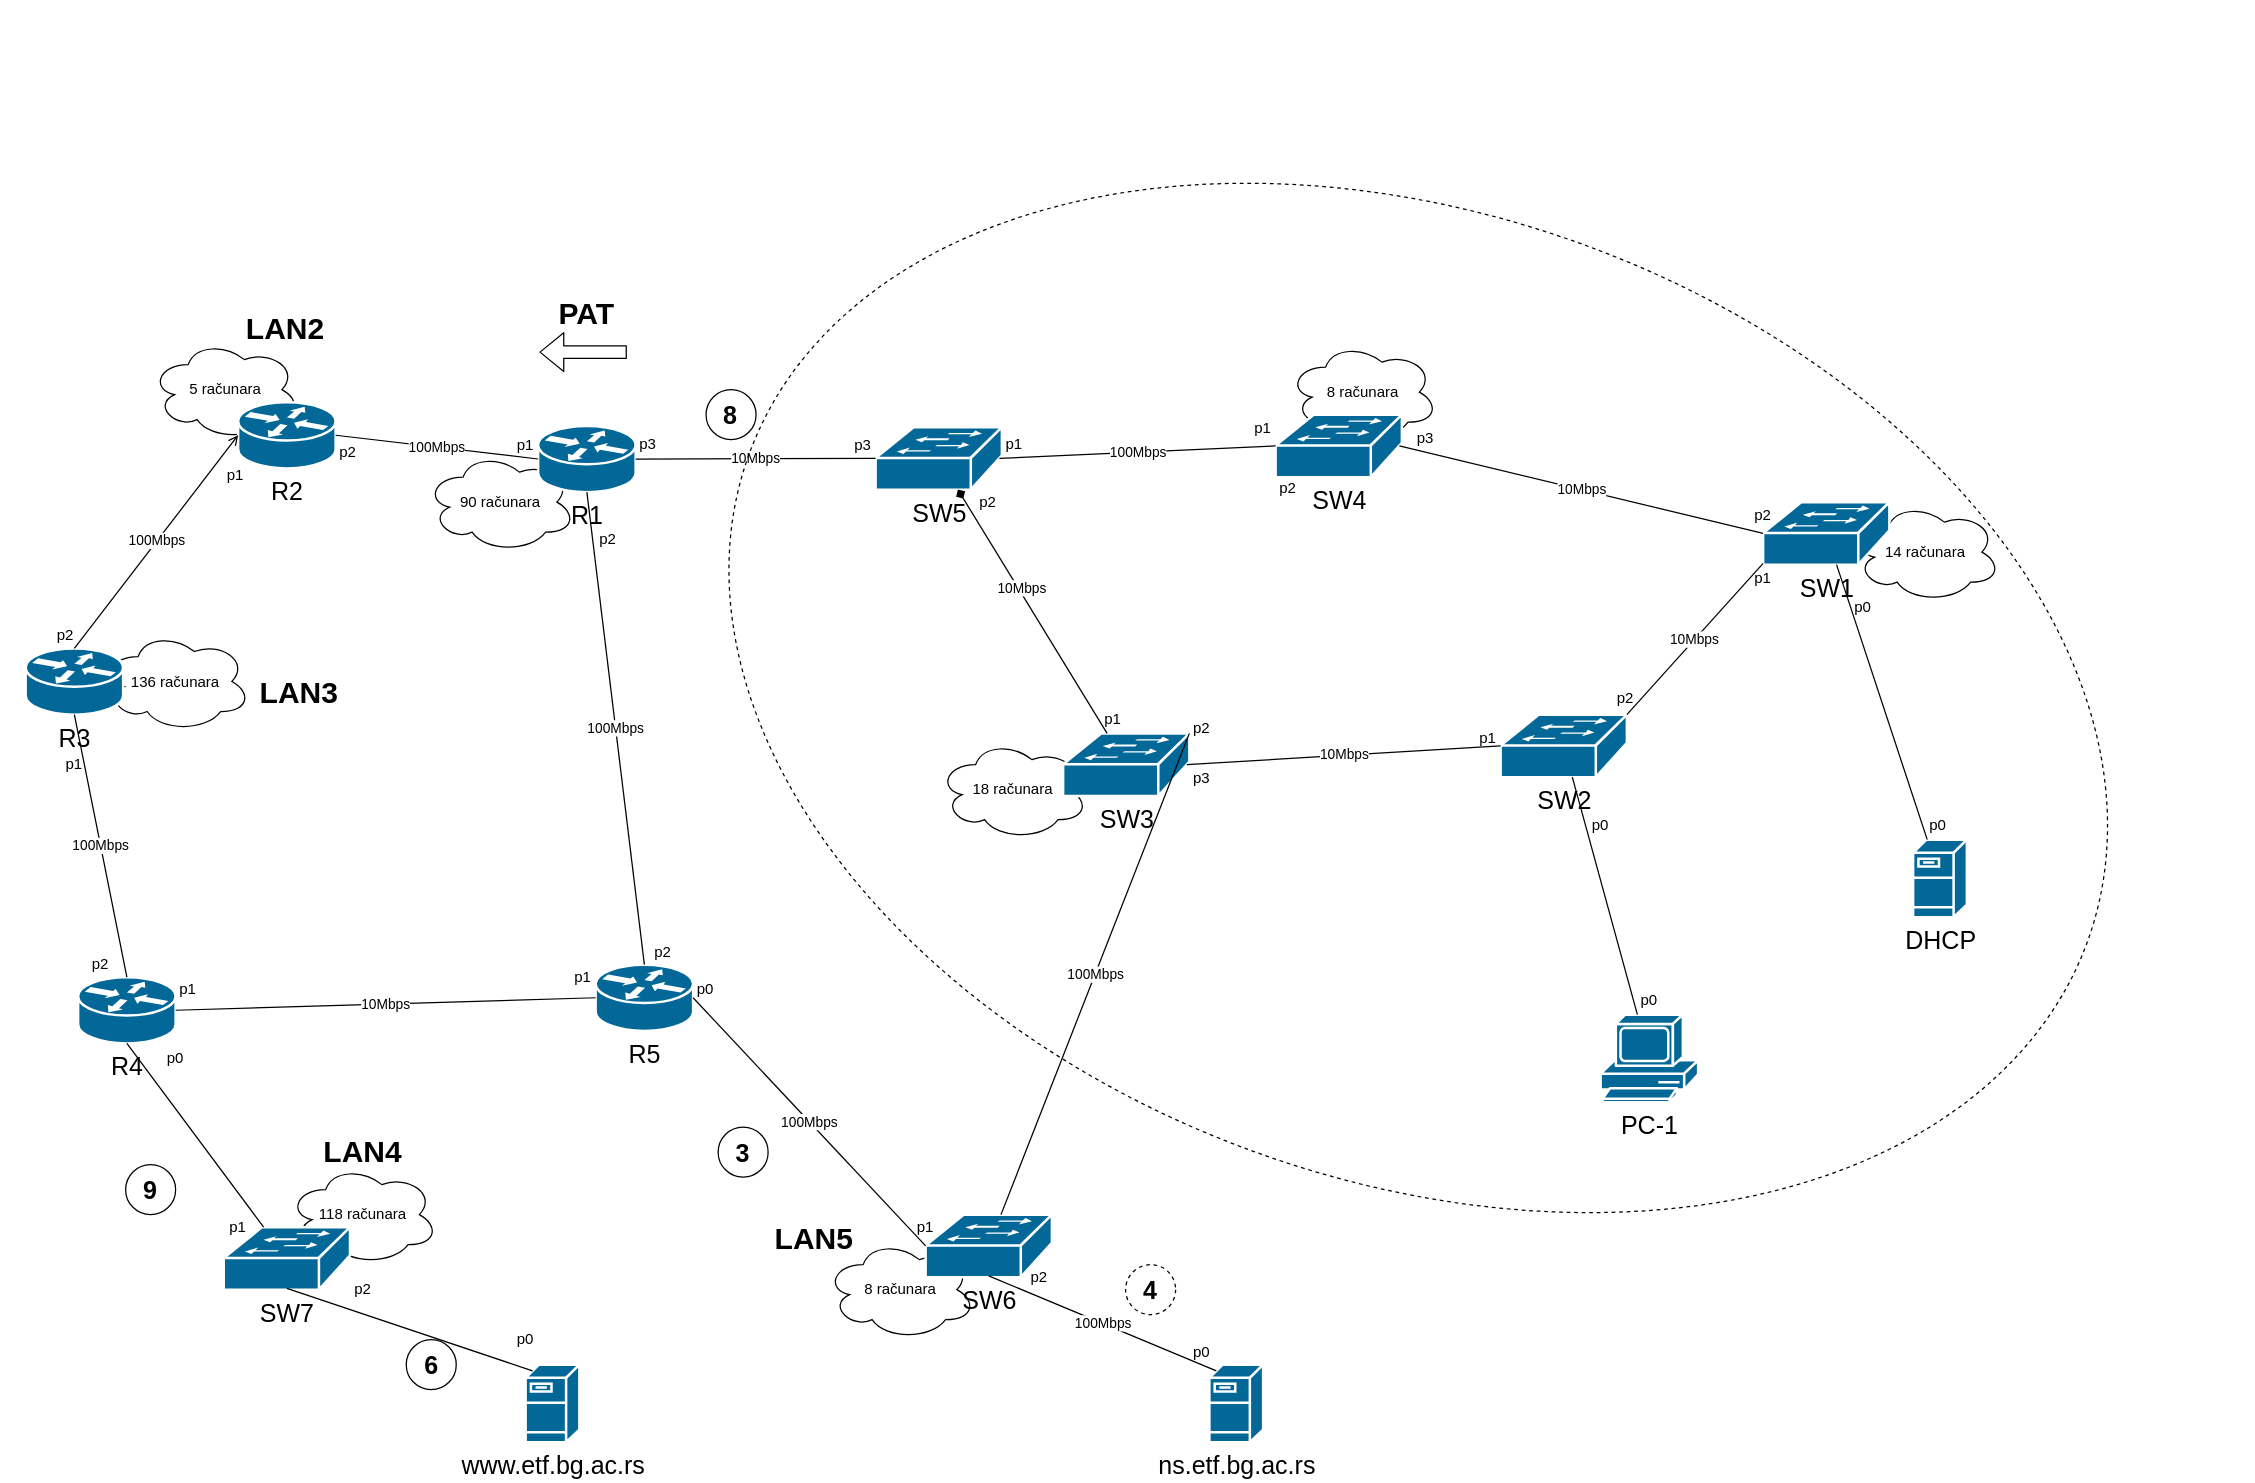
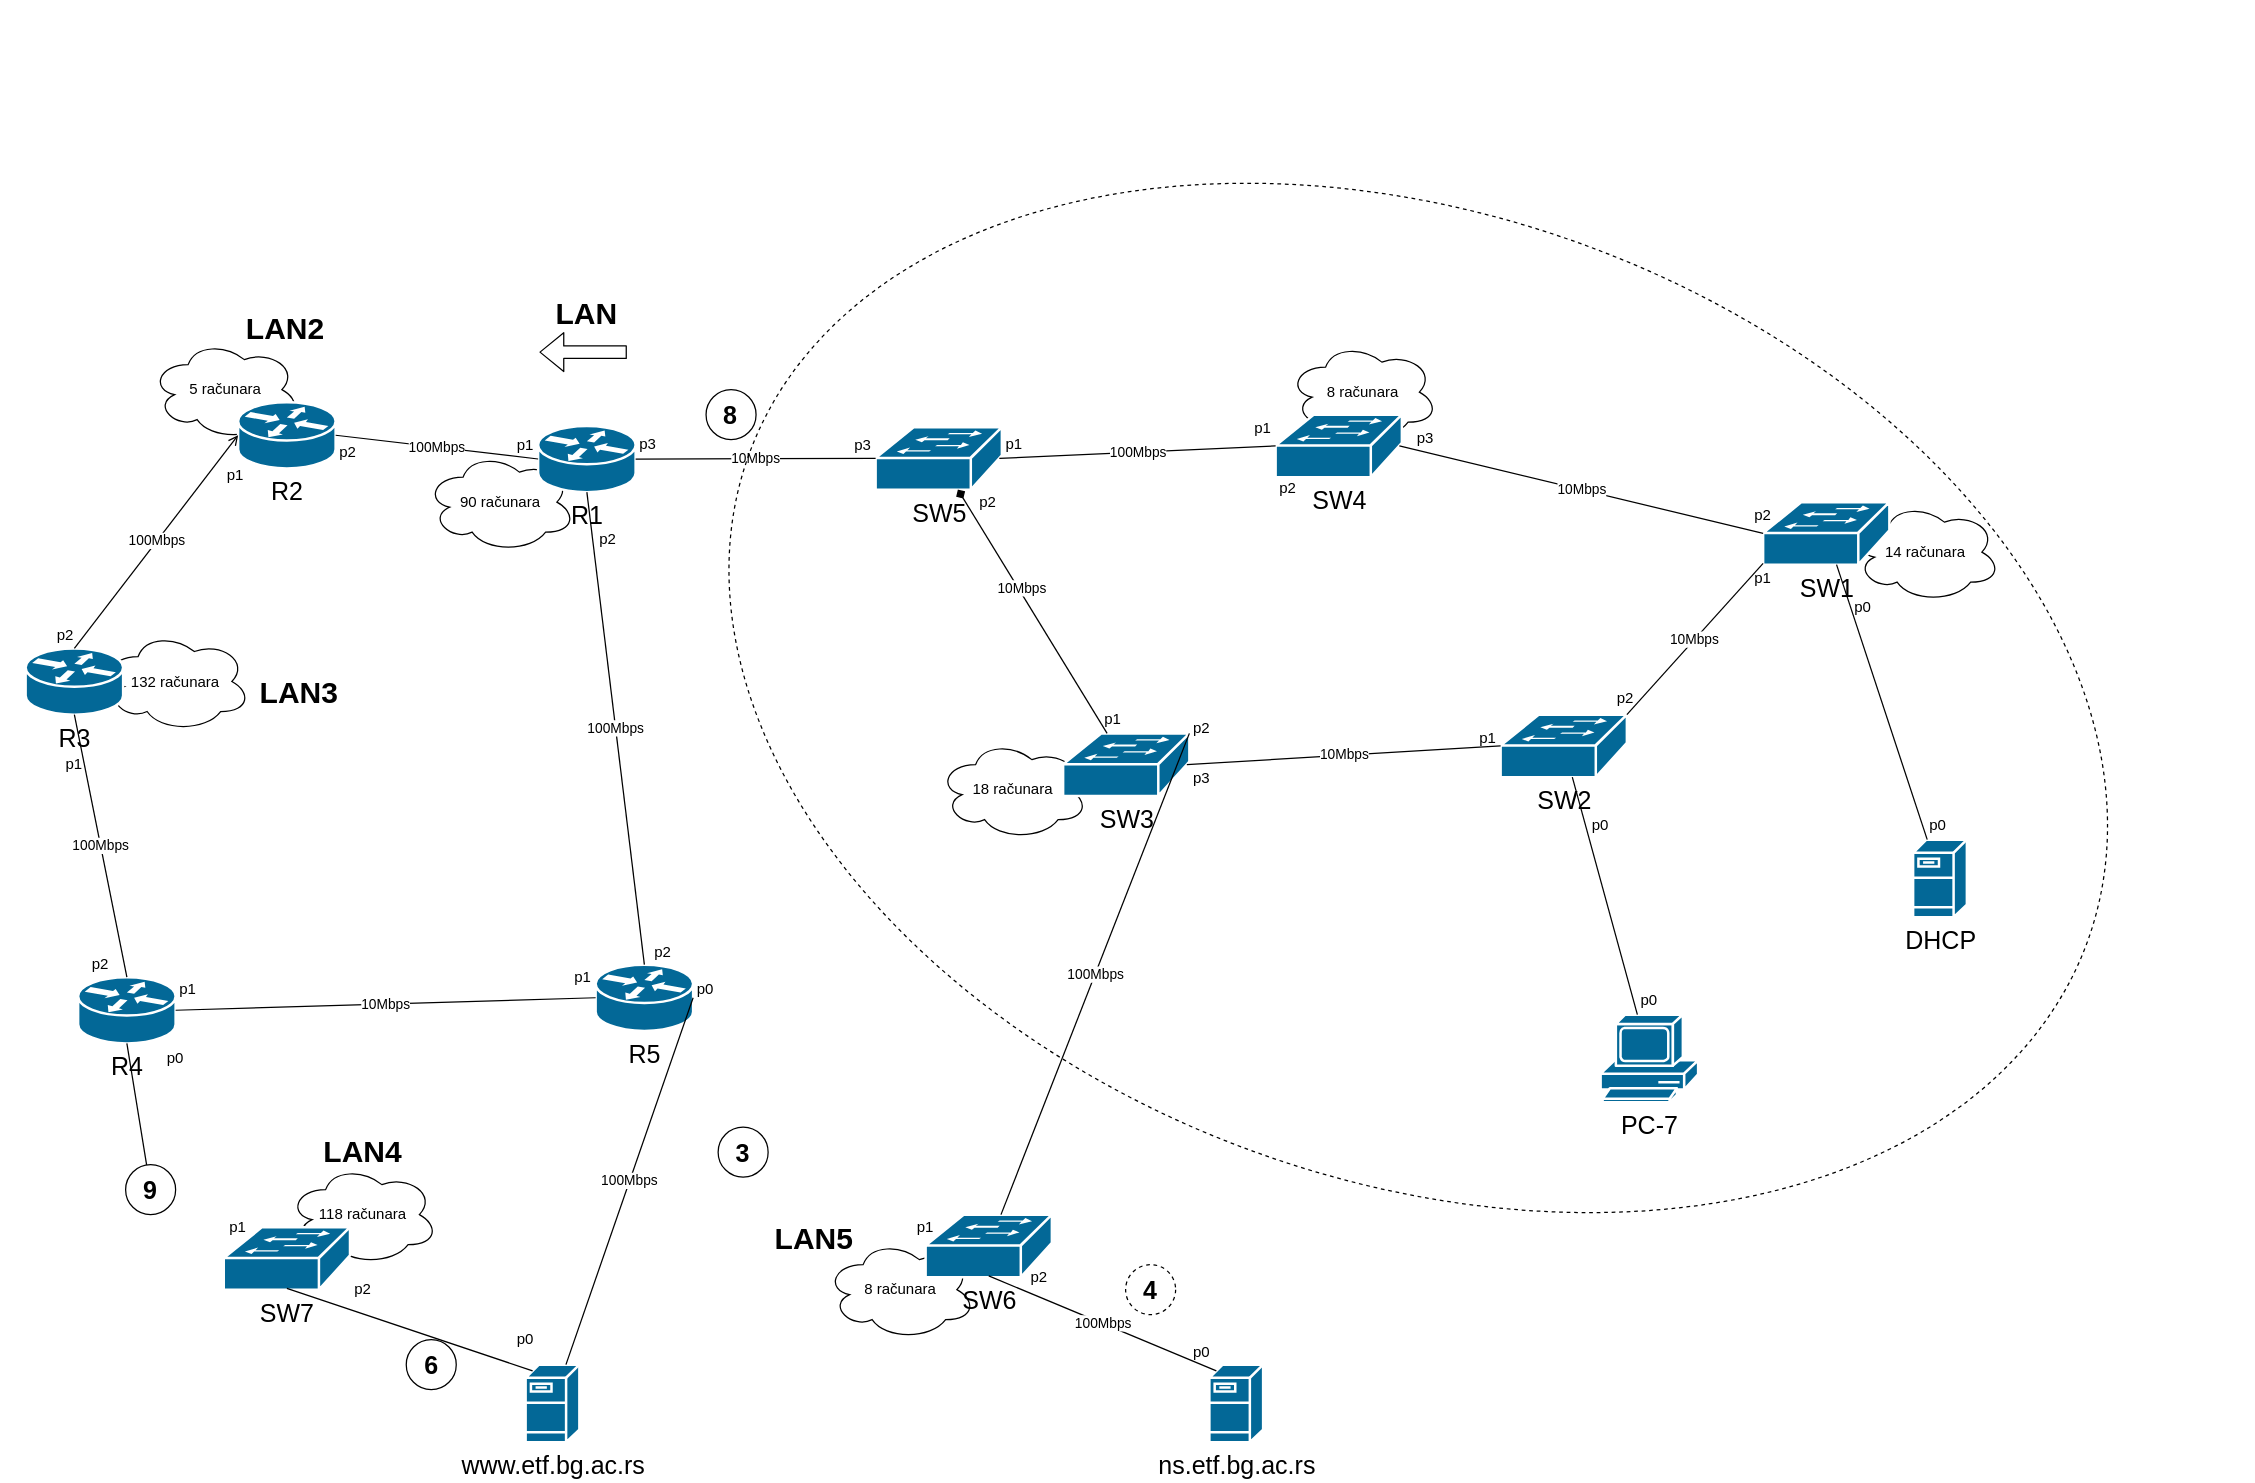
- <mxCell id="91" value="&lt;span style=&quot;font-size: 24px&quot;&gt;&lt;b&gt;PAT&lt;/b&gt;&lt;/span&gt;" style="text;html=1;strokeColor=none;fillColor=none;align=center;verticalAlign=middle;whiteSpace=wrap;rounded=0;dashed=1;" vertex="1" parent="1"><mxGeometry x="428.25" y="90" width="81.5" height="20" as="geometry" /></mxCell>
+ <mxCell id="91" value="&lt;span style=&quot;font-size: 24px&quot;&gt;&lt;b&gt;LAN&lt;/b&gt;&lt;/span&gt;" style="text;html=1;strokeColor=none;fillColor=none;align=center;verticalAlign=middle;whiteSpace=wrap;rounded=0;dashed=1;" vertex="1" parent="1"><mxGeometry x="428.25" y="90" width="81.5" height="20" as="geometry" /></mxCell>
- <mxCell id="4" value="136 računara" style="ellipse;shape=cloud;whiteSpace=wrap;html=1;fillColor=none;" vertex="1" parent="1"><mxGeometry x="80" y="353.5" width="120" height="80" as="geometry" /></mxCell>
+ <mxCell id="4" value="132 računara" style="ellipse;shape=cloud;whiteSpace=wrap;html=1;fillColor=none;" vertex="1" parent="1"><mxGeometry x="80" y="353.5" width="120" height="80" as="geometry" /></mxCell>
- <mxCell id="16" value="&lt;font style=&quot;font-size: 20px&quot;&gt;PC-1&lt;/font&gt;" style="shape=mxgraph.cisco.computers_and_peripherals.pc;html=1;pointerEvents=1;dashed=0;fillColor=#036897;strokeColor=#ffffff;strokeWidth=2;verticalLabelPosition=bottom;verticalAlign=top;align=center;outlineConnect=0;" vertex="1" parent="1"><mxGeometry x="1280" y="660" width="78" height="70" as="geometry" /></mxCell>
+ <mxCell id="16" value="&lt;font style=&quot;font-size: 20px&quot;&gt;PC-7&lt;/font&gt;" style="shape=mxgraph.cisco.computers_and_peripherals.pc;html=1;pointerEvents=1;dashed=0;fillColor=#036897;strokeColor=#ffffff;strokeWidth=2;verticalLabelPosition=bottom;verticalAlign=top;align=center;outlineConnect=0;" vertex="1" parent="1"><mxGeometry x="1280" y="660" width="78" height="70" as="geometry" /></mxCell>
- <mxCell id="41" value="100Mbps" style="endArrow=none;html=1;exitX=1;exitY=0.5;exitDx=0;exitDy=0;exitPerimeter=0;entryX=0;entryY=0.5;entryDx=0;entryDy=0;entryPerimeter=0;" edge="1" parent="1" source="21" target="24"><mxGeometry width="50" height="50" relative="1" as="geometry"><mxPoint x="690" y="790" as="sourcePoint" /><mxPoint x="740" y="740" as="targetPoint" /></mxGeometry></mxCell>
+ <mxCell id="41" value="100Mbps" style="endArrow=none;html=1;exitX=1;exitY=0.5;exitDx=0;exitDy=0;exitPerimeter=0;" edge="1" parent="1" source="21" target="23"><mxGeometry width="50" height="50" relative="1" as="geometry"><mxPoint x="690" y="790" as="sourcePoint" /><mxPoint x="740" y="740" as="targetPoint" /></mxGeometry></mxCell>
- <mxCell id="42" value="" style="endArrow=none;html=1;exitX=0.5;exitY=1;exitDx=0;exitDy=0;exitPerimeter=0;" edge="1" parent="1" source="20" target="22"><mxGeometry width="50" height="50" relative="1" as="geometry"><mxPoint x="200" y="790" as="sourcePoint" /><mxPoint x="250" y="740" as="targetPoint" /></mxGeometry></mxCell>
+ <mxCell id="42" value="" style="endArrow=none;html=1;exitX=0.5;exitY=1;exitDx=0;exitDy=0;exitPerimeter=0;" edge="1" parent="1" source="20" target="48"><mxGeometry width="50" height="50" relative="1" as="geometry"><mxPoint x="200" y="790" as="sourcePoint" /><mxPoint x="250" y="740" as="targetPoint" /></mxGeometry></mxCell>
